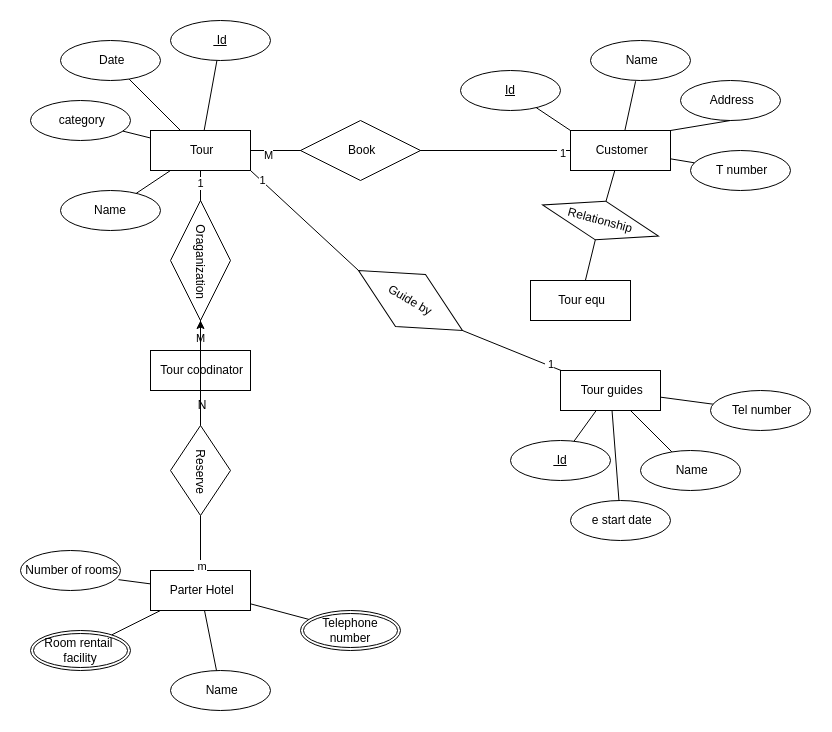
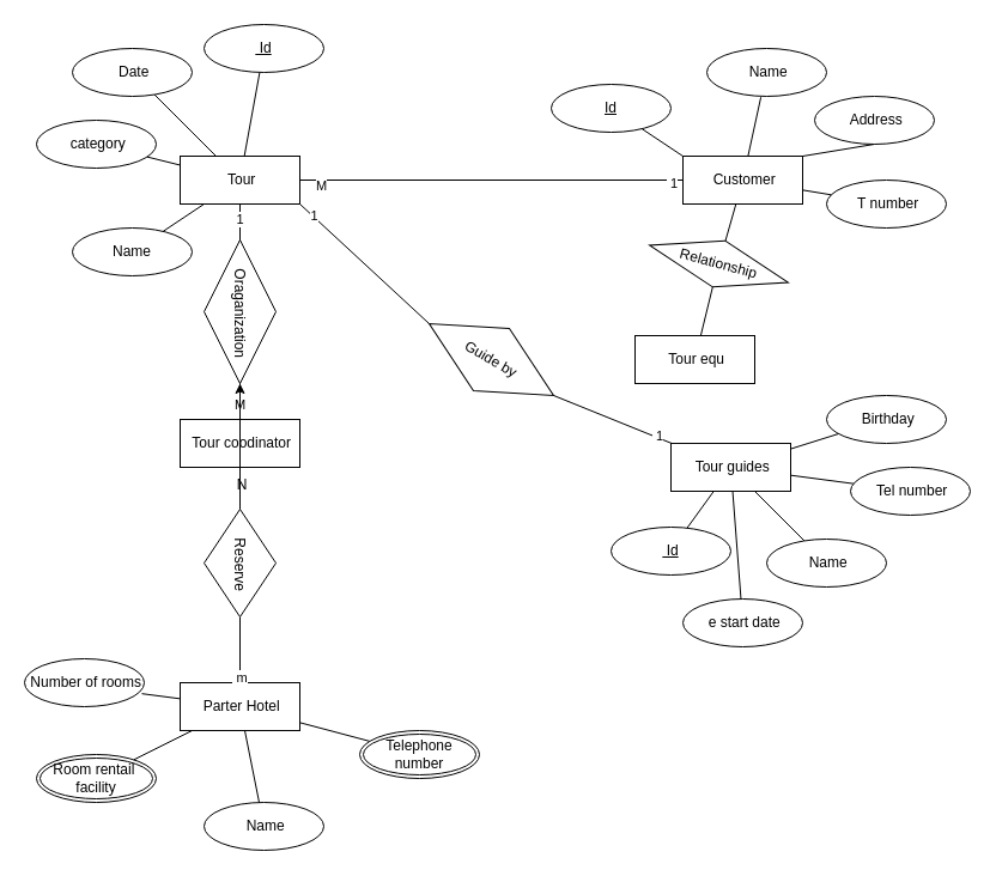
- <mxCell id="22" value="&amp;nbsp;Book" style="shape=rhombus;perimeter=rhombusPerimeter;whiteSpace=wrap;html=1;align=center;" vertex="1" parent="1"><mxGeometry x="300" y="120" width="120" height="60" as="geometry" /></mxCell>
+ <mxCell id="41" value="&amp;nbsp;Birthday" style="ellipse;whiteSpace=wrap;html=1;align=center;" vertex="1" parent="1"><mxGeometry x="690" y="330" width="100" height="40" as="geometry" /></mxCell>
+ <mxCell id="46" value="" style="endArrow=none;html=1;rounded=0;" edge="1" parent="1" source="41" target="40"><mxGeometry relative="1" as="geometry"><mxPoint x="510" y="370" as="sourcePoint" /><mxPoint x="620" y="370" as="targetPoint" /></mxGeometry></mxCell>
